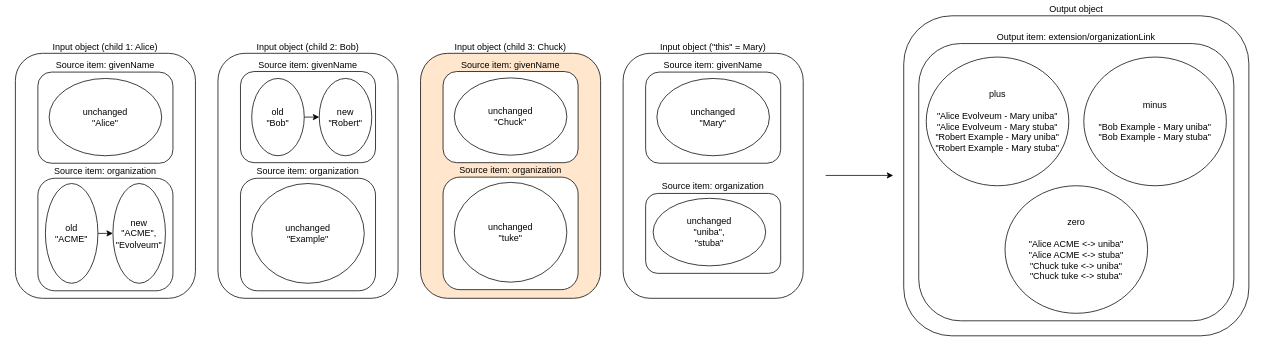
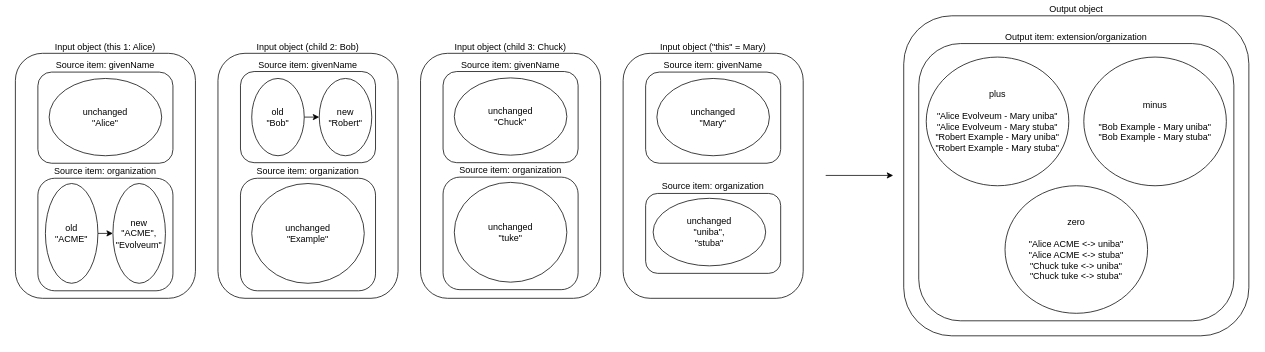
- <mxCell id="6" value="Output item: extension/organizationLink" style="rounded=1;whiteSpace=wrap;html=1;labelPosition=center;verticalLabelPosition=top;align=center;verticalAlign=bottom;" parent="1" vertex="1"><mxGeometry x="1224" y="57.5" width="420" height="369.5" as="geometry" /></mxCell>
+ <mxCell id="6" value="Output item: extension/organization" style="rounded=1;whiteSpace=wrap;html=1;labelPosition=center;verticalLabelPosition=top;align=center;verticalAlign=bottom;" parent="1" vertex="1"><mxGeometry x="1224" y="57.5" width="420" height="369.5" as="geometry" /></mxCell>
- <mxCell id="9" value="Input object (child 1: Alice)" style="rounded=1;whiteSpace=wrap;html=1;labelPosition=center;verticalLabelPosition=top;align=center;verticalAlign=bottom;" parent="1" vertex="1"><mxGeometry x="20" y="70.5" width="240" height="326.5" as="geometry" /></mxCell>
+ <mxCell id="9" value="Input object (this 1: Alice)" style="rounded=1;whiteSpace=wrap;html=1;labelPosition=center;verticalLabelPosition=top;align=center;verticalAlign=bottom;" parent="1" vertex="1"><mxGeometry x="20" y="70.5" width="240" height="326.5" as="geometry" /></mxCell>
- <mxCell id="17" value="Input object (child 3: Chuck)" style="rounded=1;whiteSpace=wrap;html=1;labelPosition=center;verticalLabelPosition=top;align=center;verticalAlign=bottom;fillColor=#ffe6cc;" parent="1" vertex="1"><mxGeometry x="560" y="70.5" width="240" height="326.5" as="geometry" /></mxCell>
+ <mxCell id="17" value="Input object (child 3: Chuck)" style="rounded=1;whiteSpace=wrap;html=1;labelPosition=center;verticalLabelPosition=top;align=center;verticalAlign=bottom;" parent="1" vertex="1"><mxGeometry x="560" y="70.5" width="240" height="326.5" as="geometry" /></mxCell>
